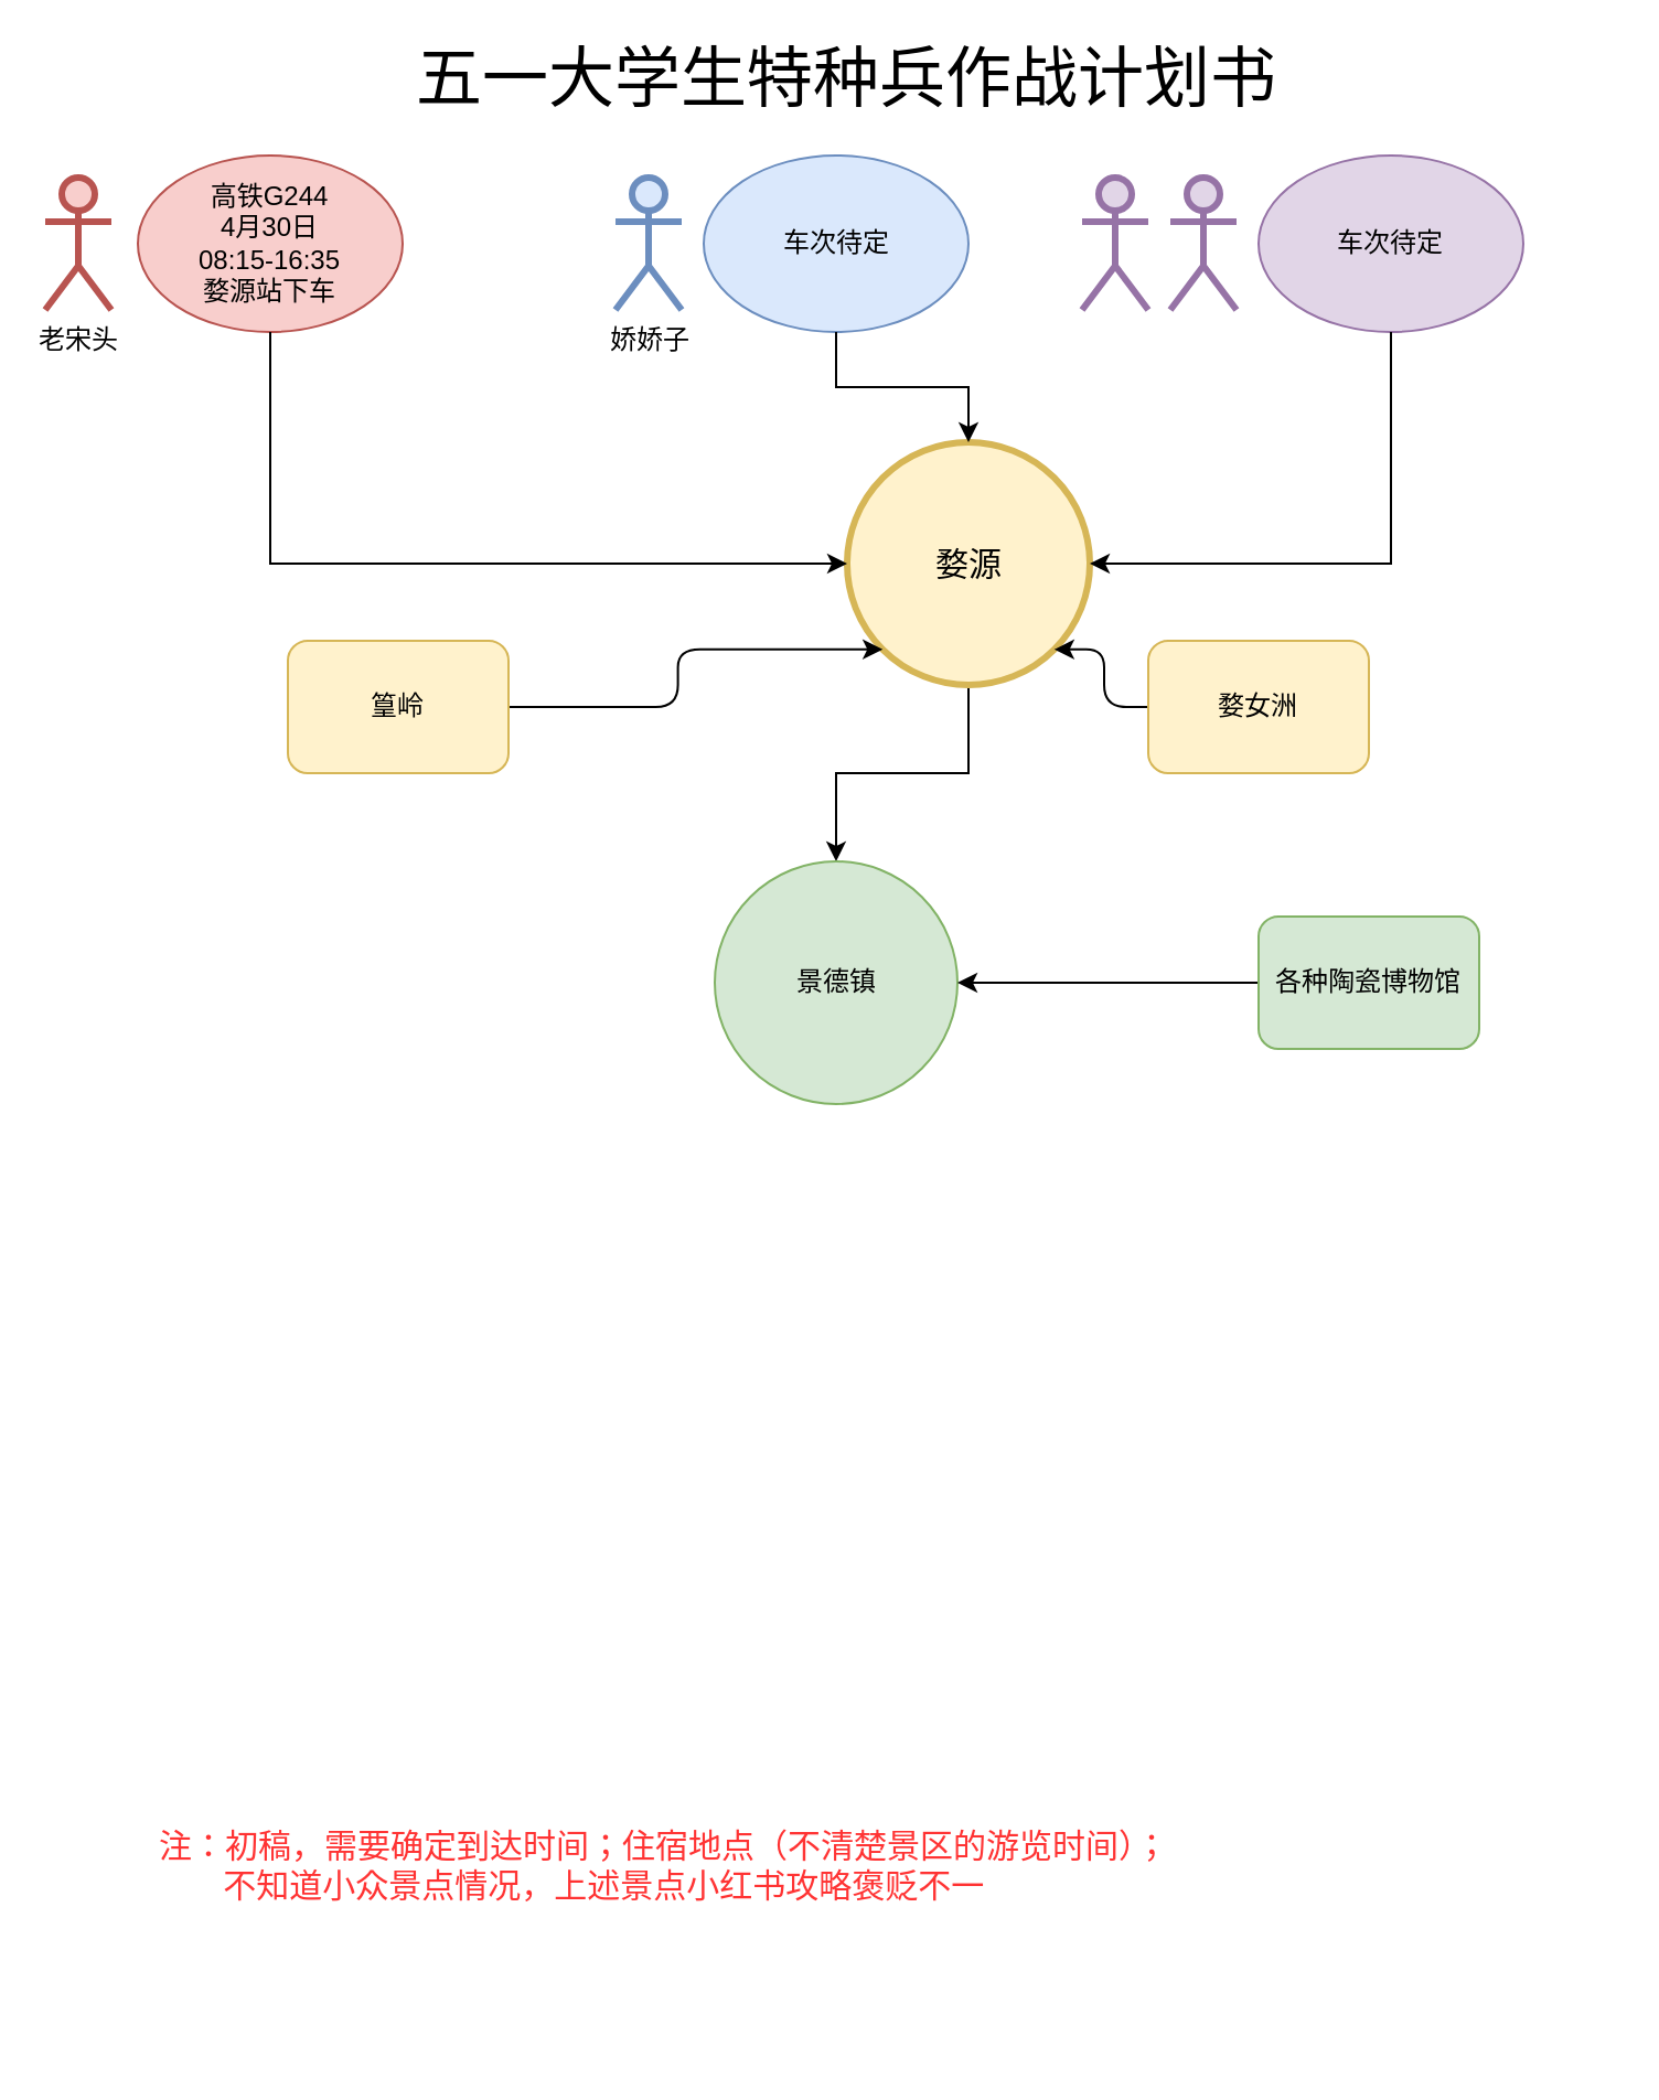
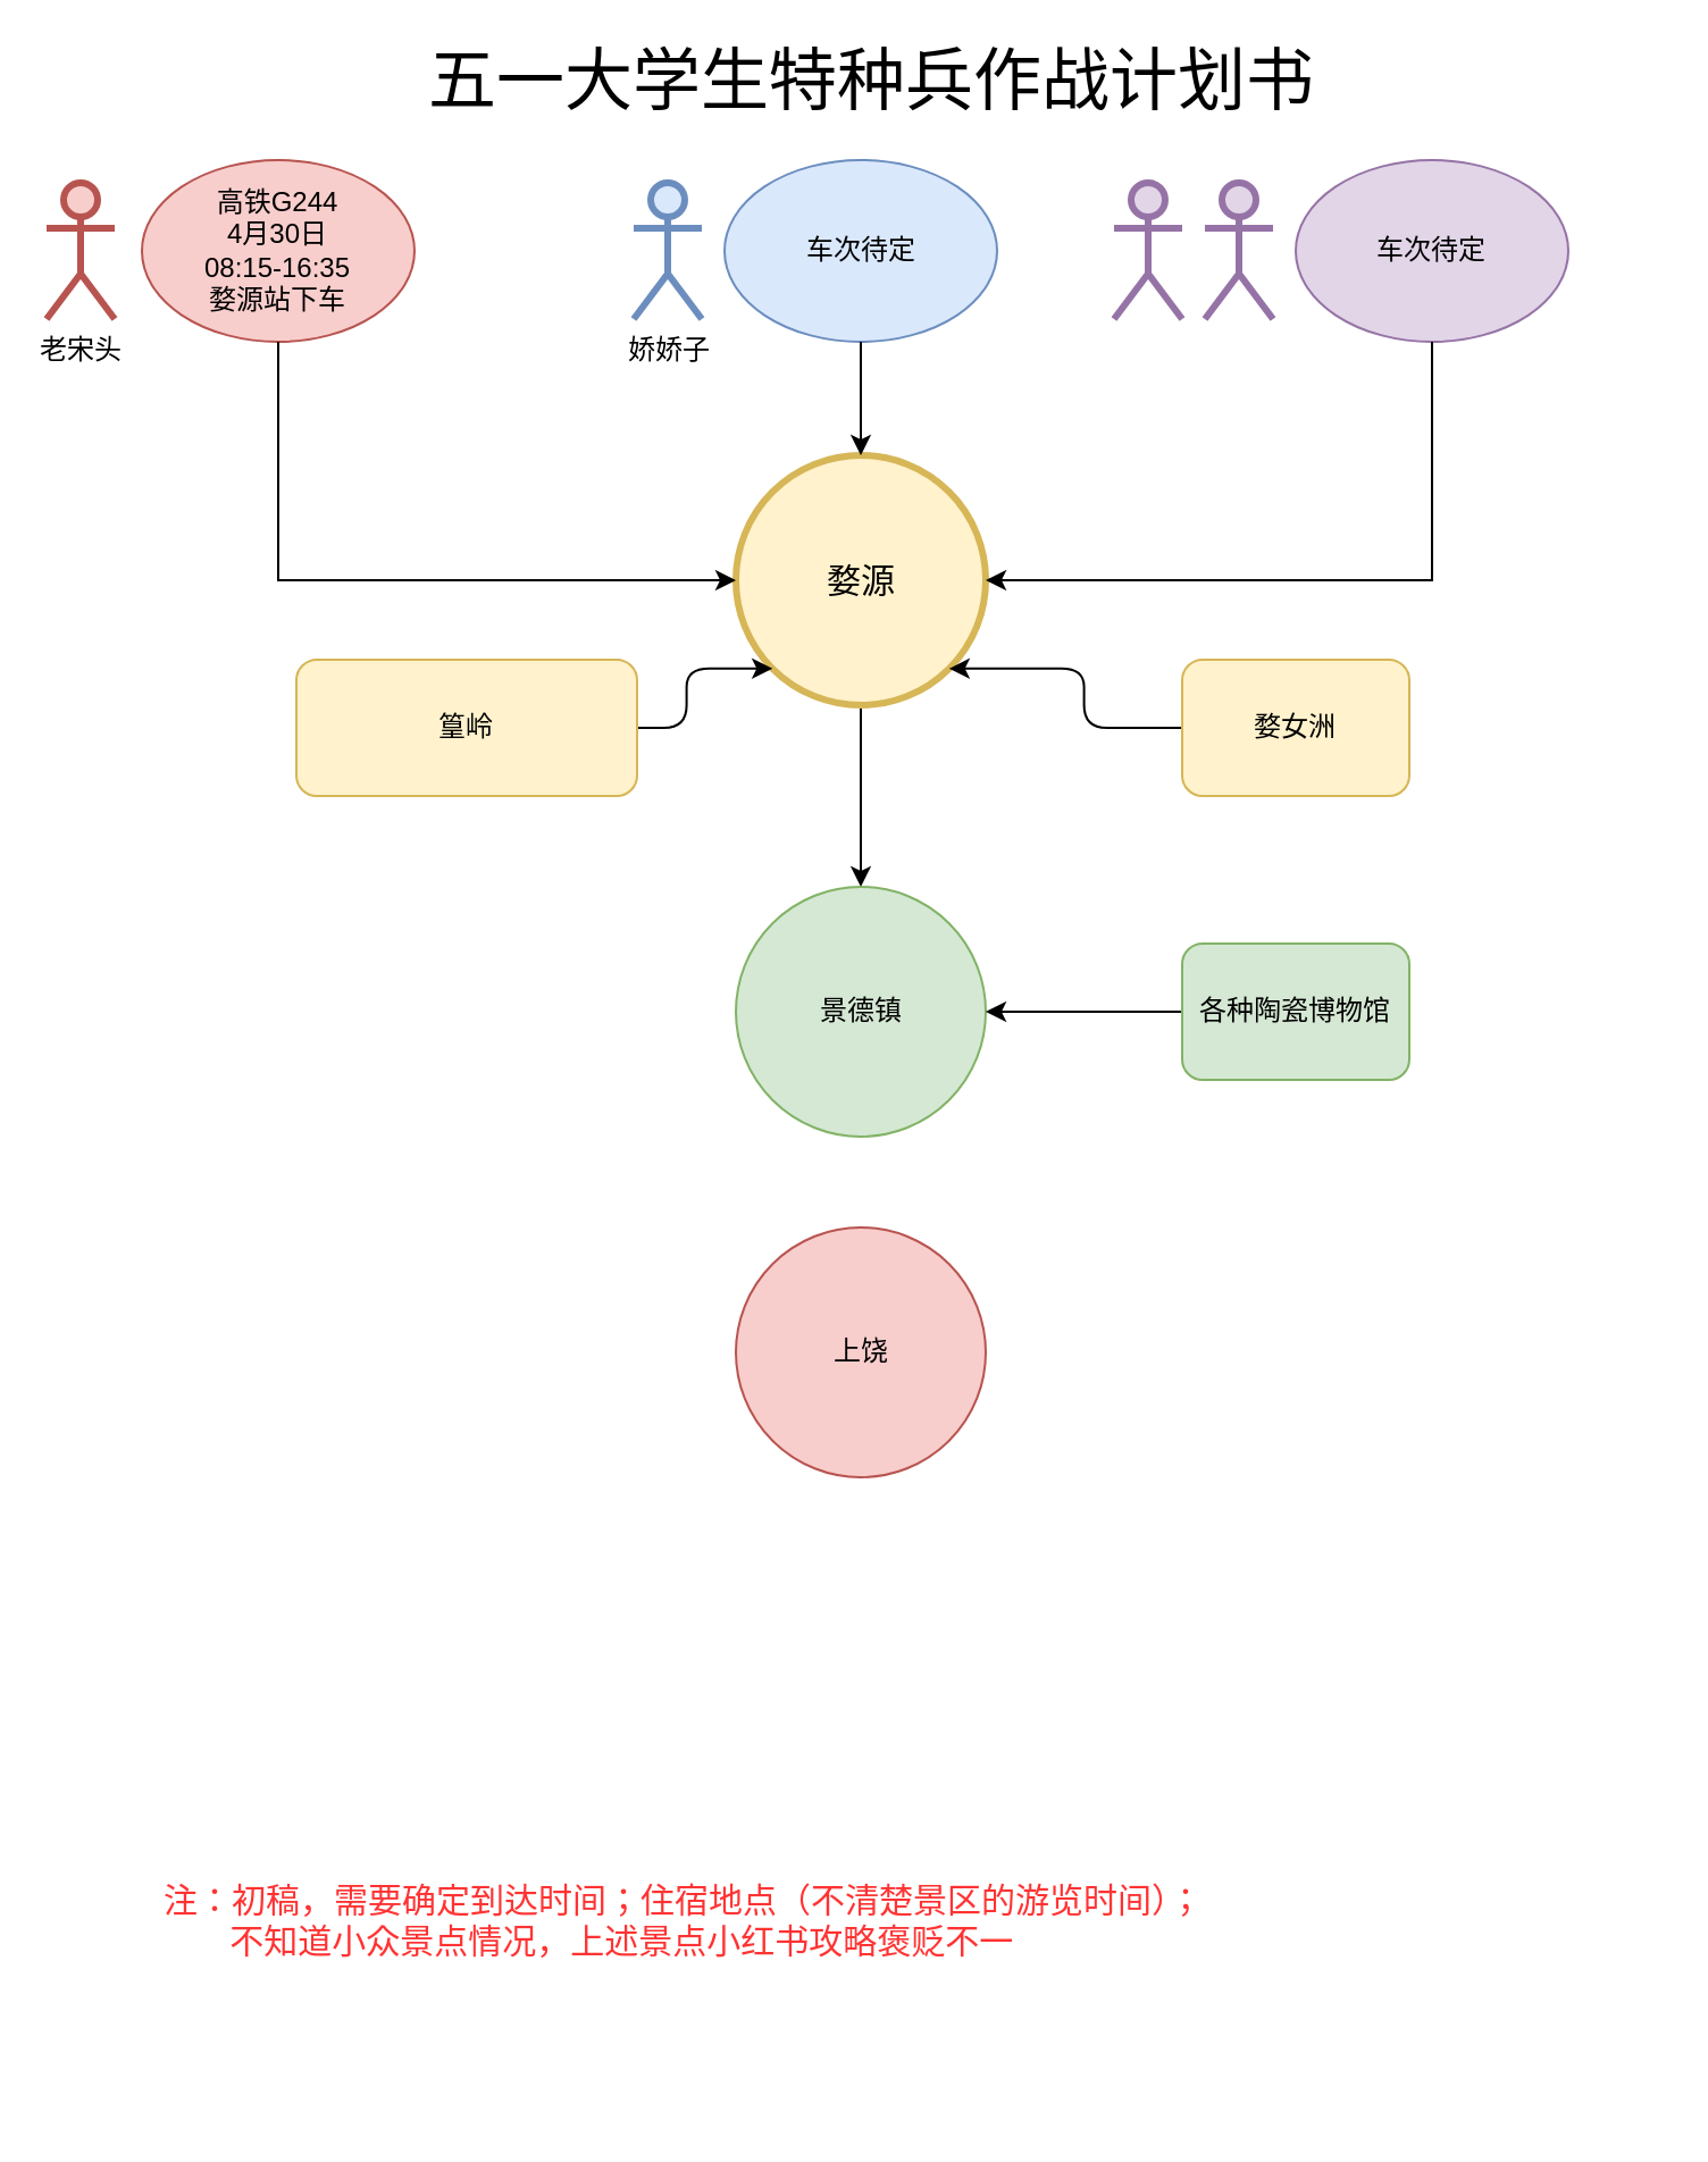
- <mxCell id="10" value="&lt;font style=&quot;font-size: 15px;&quot;&gt;婺源&lt;/font&gt;" style="ellipse;whiteSpace=wrap;html=1;aspect=fixed;strokeWidth=3;fillColor=#fff2cc;strokeColor=#d6b656;" vertex="1" parent="1"><mxGeometry x="383.5" y="200" width="110" height="110" as="geometry" /></mxCell>
+ <mxCell id="10" value="&lt;font style=&quot;font-size: 15px;&quot;&gt;婺源&lt;/font&gt;" style="ellipse;whiteSpace=wrap;html=1;aspect=fixed;strokeWidth=3;fillColor=#fff2cc;strokeColor=#d6b656;" vertex="1" parent="1"><mxGeometry x="323.5" y="200" width="110" height="110" as="geometry" /></mxCell>
- <mxCell id="19" value="篁岭" style="rounded=1;whiteSpace=wrap;html=1;fillColor=#fff2cc;strokeColor=#d6b656;" vertex="1" parent="1"><mxGeometry x="130" y="290" width="100" height="60" as="geometry" /></mxCell>
+ <mxCell id="19" value="篁岭" style="rounded=1;whiteSpace=wrap;html=1;fillColor=#fff2cc;strokeColor=#d6b656;" vertex="1" parent="1"><mxGeometry x="130" y="290" width="150" height="60" as="geometry" /></mxCell>
- <mxCell id="24" value="各种陶瓷博物馆" style="rounded=1;whiteSpace=wrap;html=1;fillColor=#d5e8d4;strokeColor=#82b366;" vertex="1" parent="1"><mxGeometry x="570" y="415" width="100" height="60" as="geometry" /></mxCell>
+ <mxCell id="24" value="各种陶瓷博物馆" style="rounded=1;whiteSpace=wrap;html=1;fillColor=#d5e8d4;strokeColor=#82b366;" vertex="1" parent="1"><mxGeometry x="520" y="415" width="100" height="60" as="geometry" /></mxCell>
+ <mxCell id="25" value="上饶" style="ellipse;whiteSpace=wrap;html=1;aspect=fixed;fillColor=#f8cecc;strokeColor=#b85450;" vertex="1" parent="1"><mxGeometry x="323.5" y="540" width="110" height="110" as="geometry" /></mxCell>
